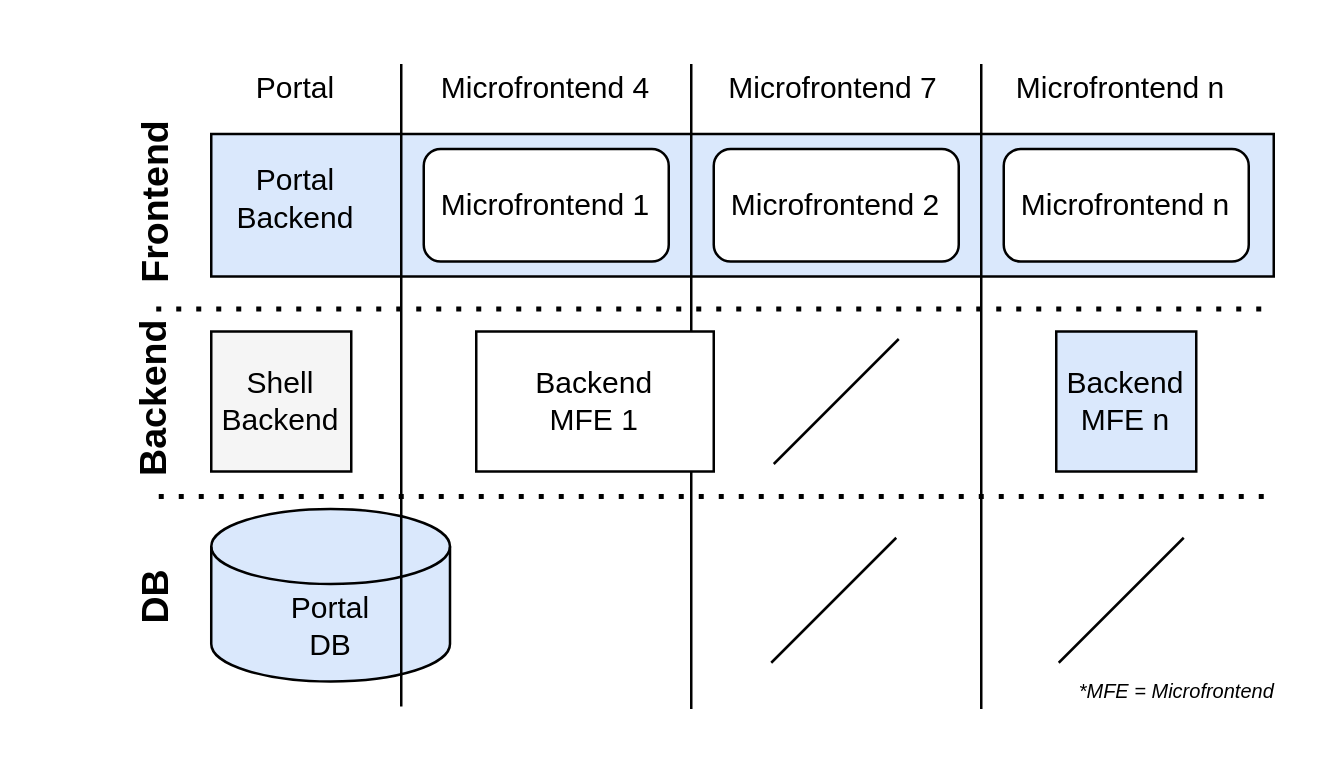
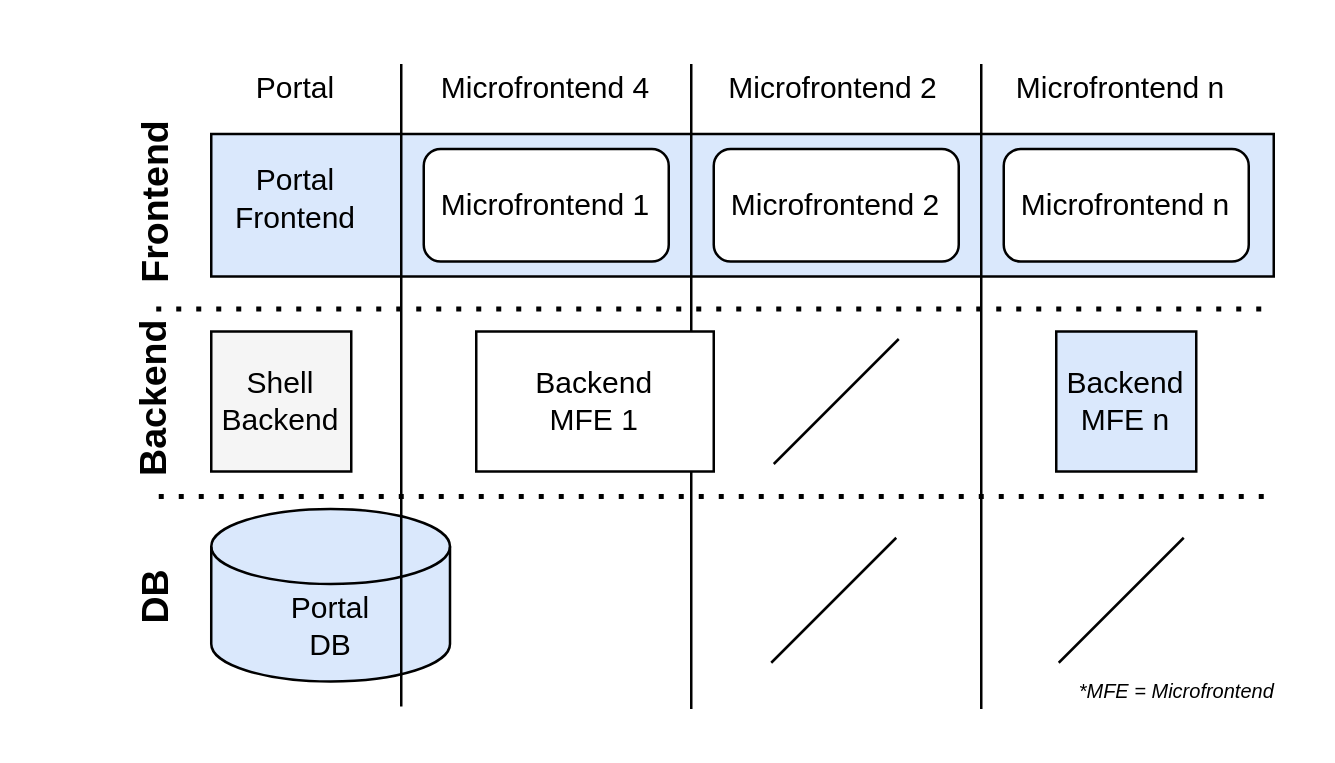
- <mxCell id="14" value="Microfrontend 7" style="text;html=1;strokeColor=none;fillColor=none;align=center;verticalAlign=middle;whiteSpace=wrap;rounded=0;" vertex="1" parent="1"><mxGeometry x="274" y="20" width="118" height="30" as="geometry" /></mxCell>
+ <mxCell id="14" value="Microfrontend 2" style="text;html=1;strokeColor=none;fillColor=none;align=center;verticalAlign=middle;whiteSpace=wrap;rounded=0;" vertex="1" parent="1"><mxGeometry x="274" y="20" width="118" height="30" as="geometry" /></mxCell>
- <mxCell id="5" value="Portal Backend" style="text;html=1;strokeColor=none;fillColor=none;align=center;verticalAlign=middle;whiteSpace=wrap;rounded=0;" vertex="1" parent="1"><mxGeometry x="91" y="64" width="54" height="30" as="geometry" /></mxCell>
+ <mxCell id="5" value="Portal Frontend" style="text;html=1;strokeColor=none;fillColor=none;align=center;verticalAlign=middle;whiteSpace=wrap;rounded=0;" vertex="1" parent="1"><mxGeometry x="91" y="64" width="54" height="30" as="geometry" /></mxCell>
